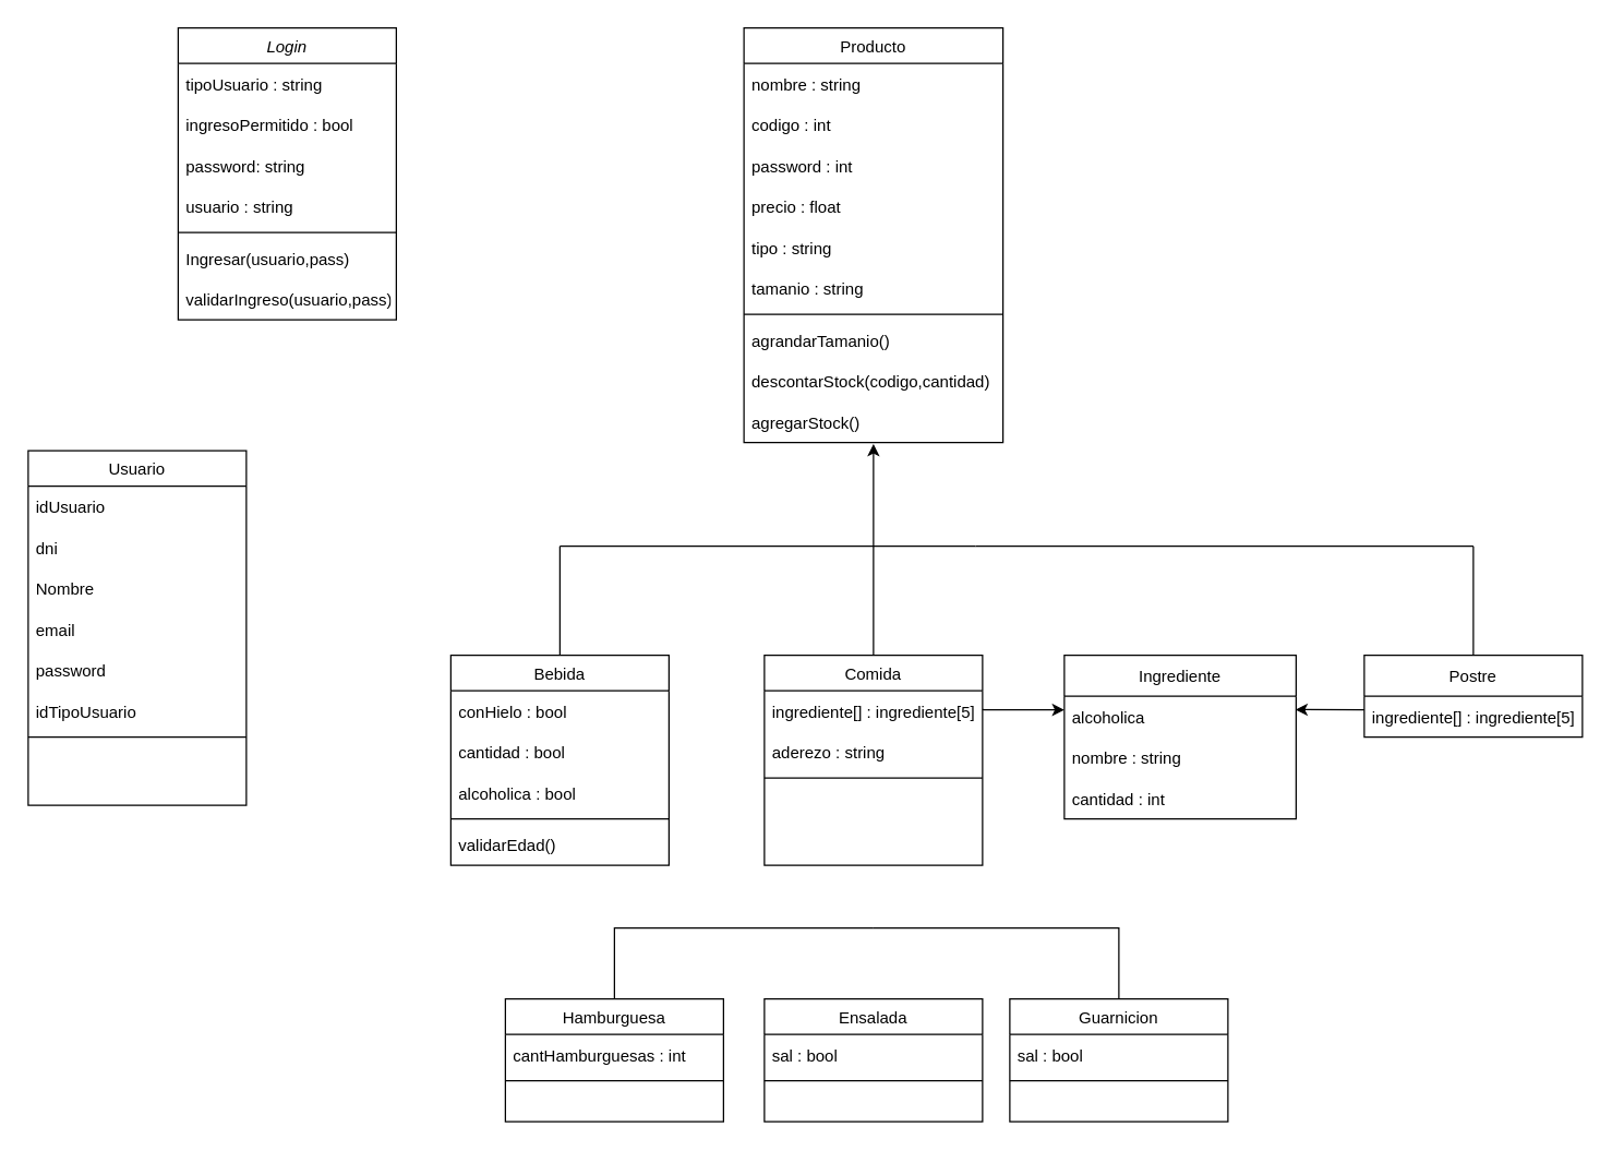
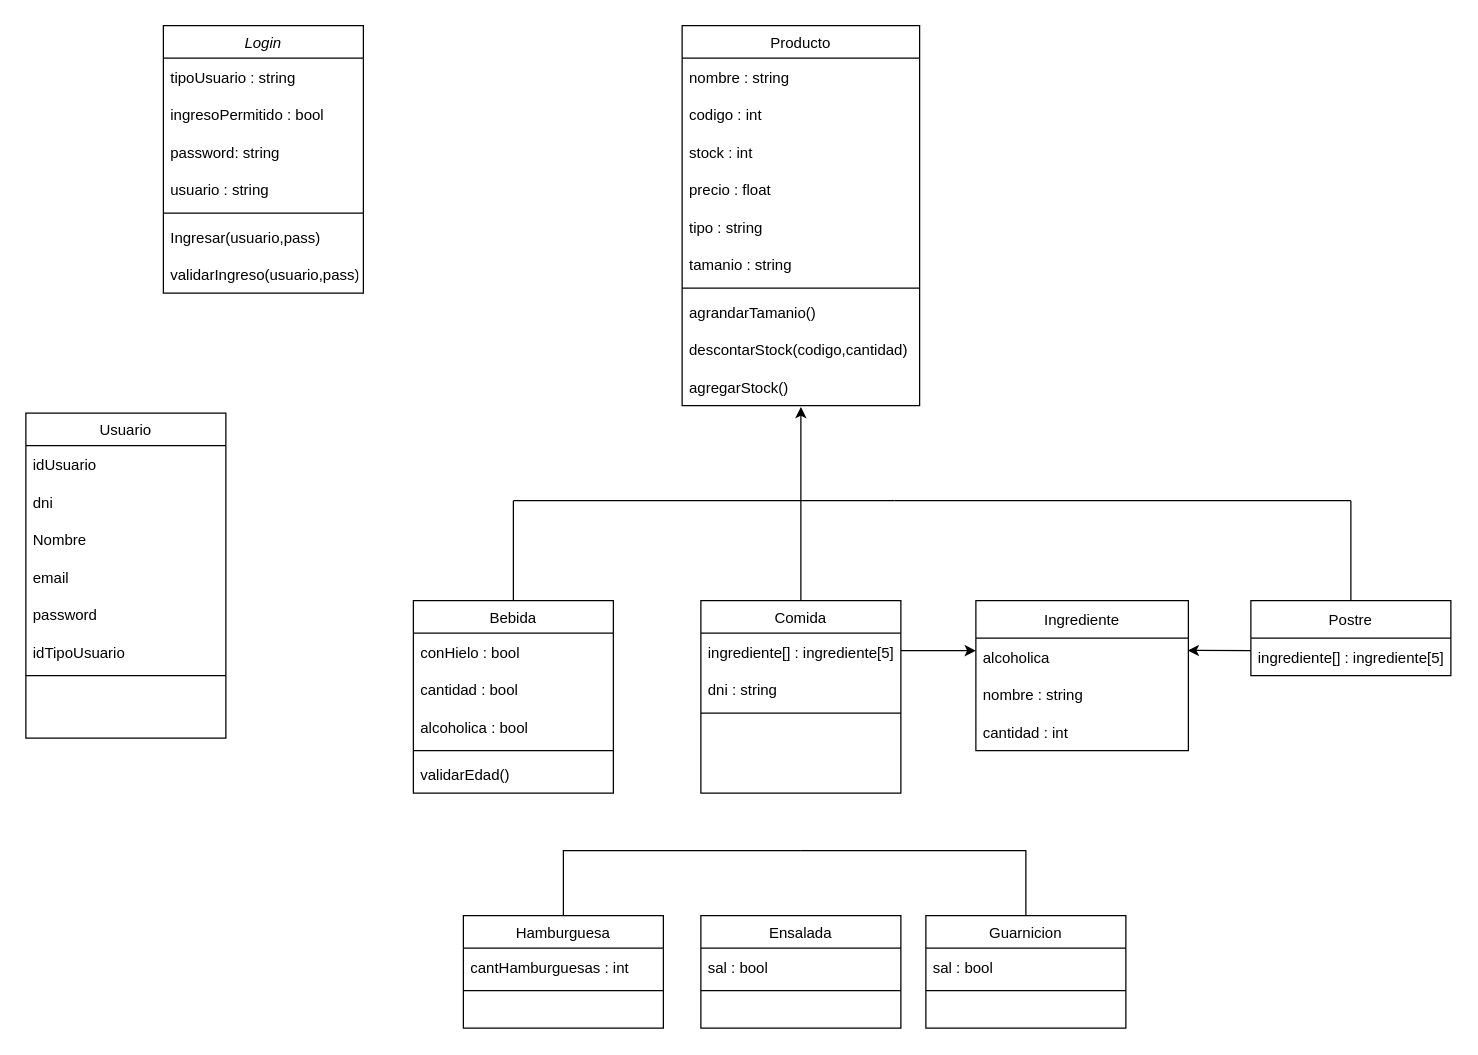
- <mxCell id="21" value="password : int" style="text;strokeColor=none;fillColor=none;align=left;verticalAlign=middle;spacingLeft=4;spacingRight=4;overflow=hidden;points=[[0,0.5],[1,0.5]];portConstraint=eastwest;rotatable=0;" parent="18" vertex="1"><mxGeometry y="86" width="190" height="30" as="geometry" /></mxCell>
+ <mxCell id="21" value="stock : int" style="text;strokeColor=none;fillColor=none;align=left;verticalAlign=middle;spacingLeft=4;spacingRight=4;overflow=hidden;points=[[0,0.5],[1,0.5]];portConstraint=eastwest;rotatable=0;" parent="18" vertex="1"><mxGeometry y="86" width="190" height="30" as="geometry" /></mxCell>
- <mxCell id="44" value="aderezo : string" style="text;strokeColor=none;fillColor=none;align=left;verticalAlign=middle;spacingLeft=4;spacingRight=4;overflow=hidden;points=[[0,0.5],[1,0.5]];portConstraint=eastwest;rotatable=0;" parent="42" vertex="1"><mxGeometry y="56" width="160" height="30" as="geometry" /></mxCell>
+ <mxCell id="44" value="dni : string" style="text;strokeColor=none;fillColor=none;align=left;verticalAlign=middle;spacingLeft=4;spacingRight=4;overflow=hidden;points=[[0,0.5],[1,0.5]];portConstraint=eastwest;rotatable=0;" parent="42" vertex="1"><mxGeometry y="56" width="160" height="30" as="geometry" /></mxCell>
